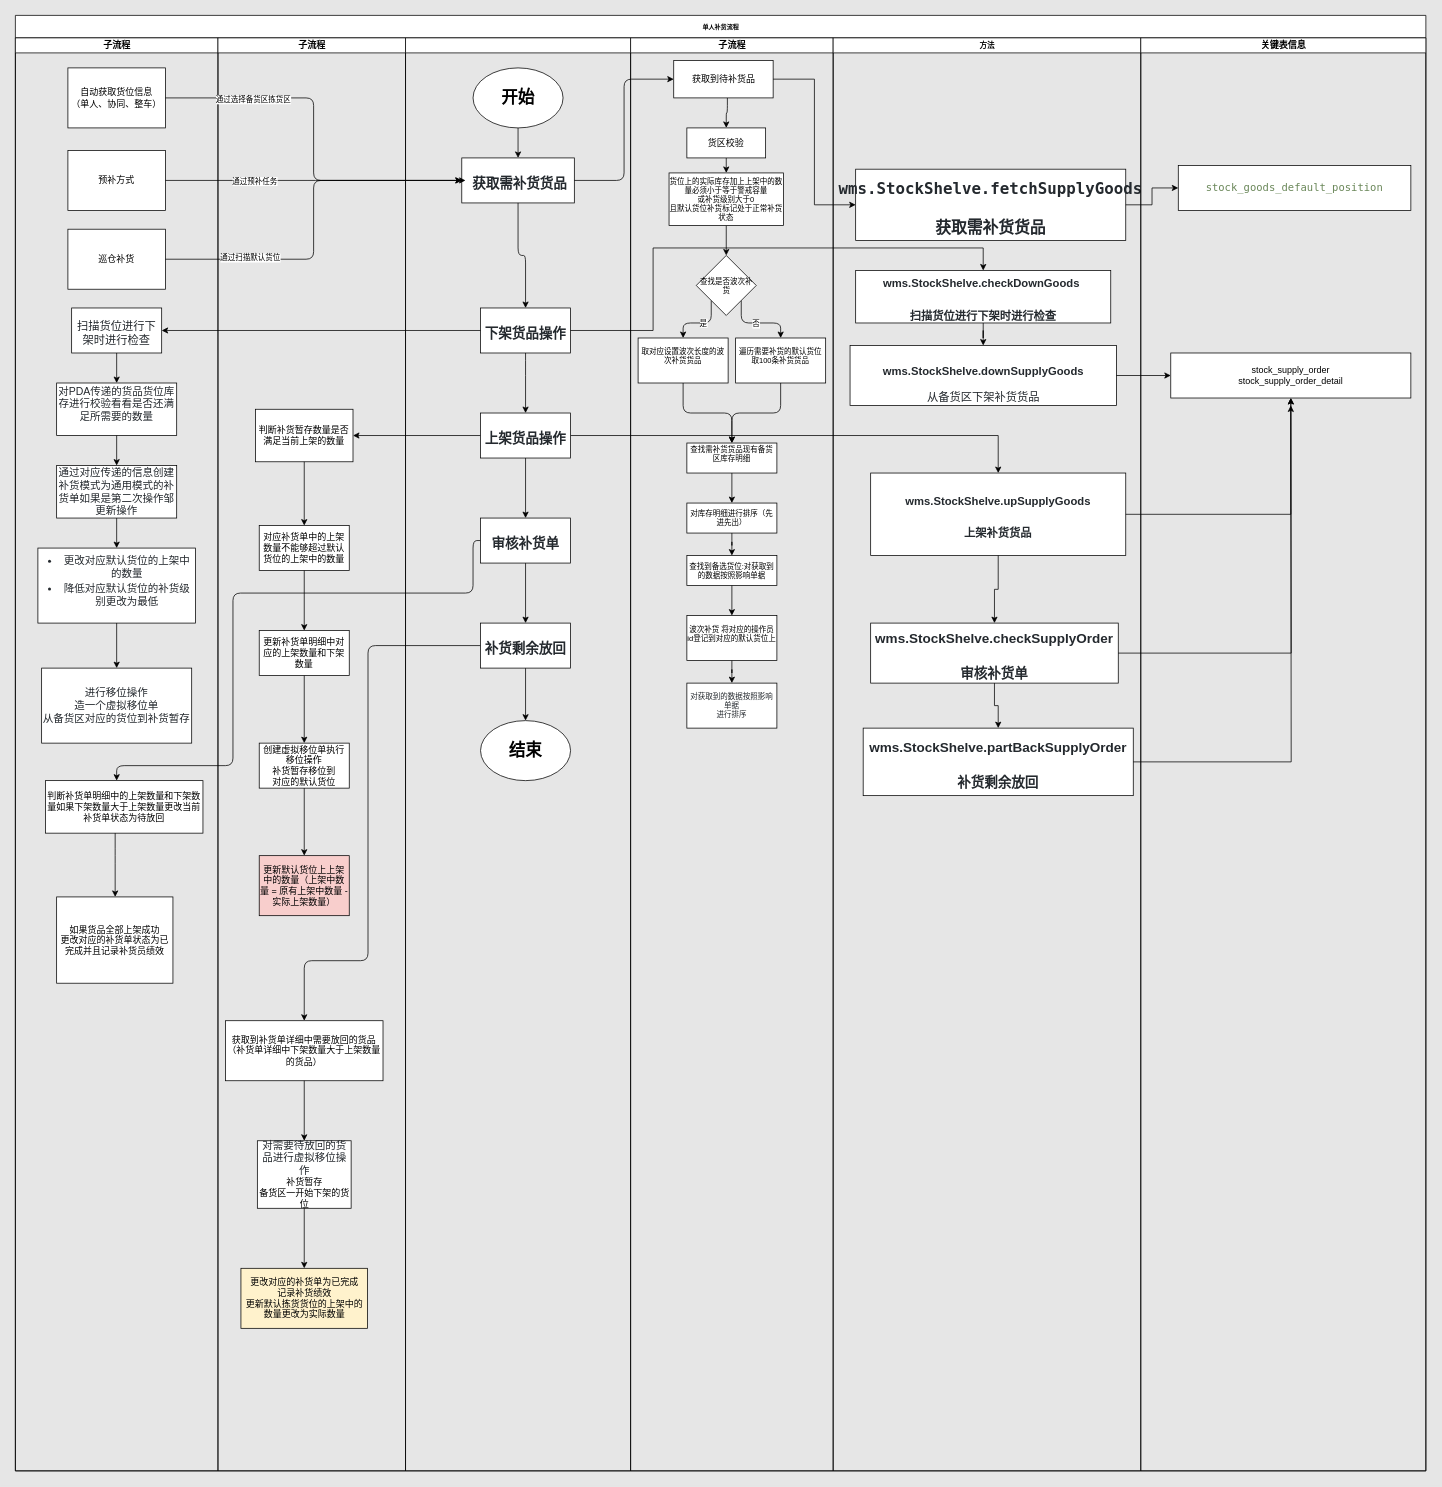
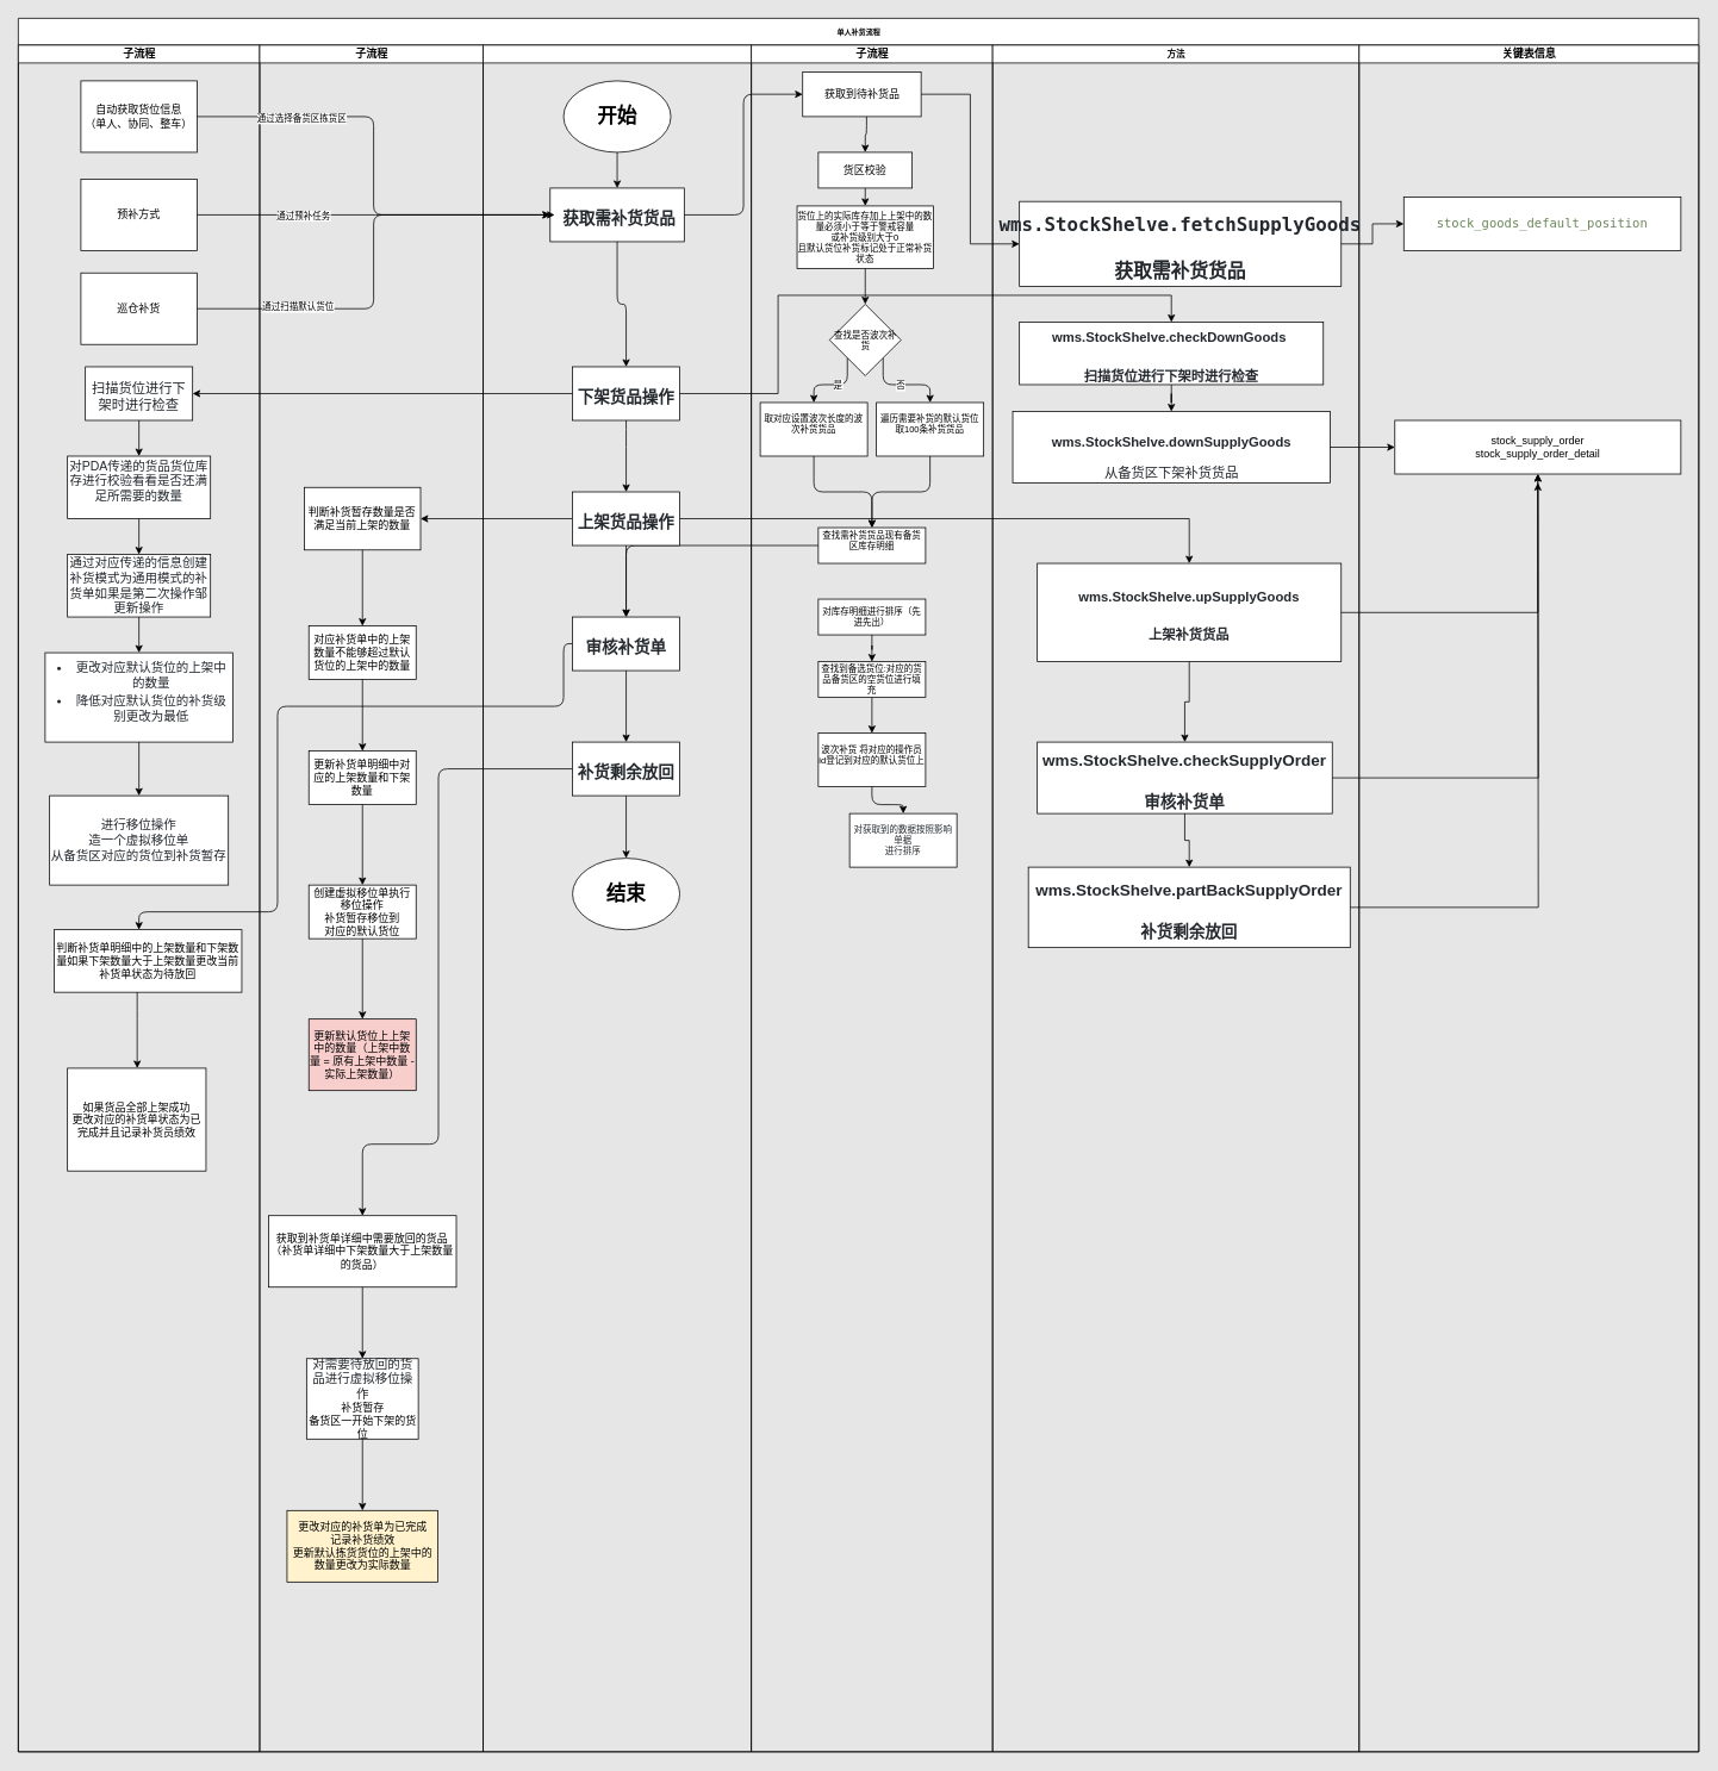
- <mxCell id="56" value="" style="edgeStyle=orthogonalEdgeStyle;curved=0;rounded=1;sketch=0;orthogonalLoop=1;jettySize=auto;html=1;fontSize=10;" parent="40" source="52" target="55" edge="1"><mxGeometry relative="1" as="geometry" /></mxCell>
+ <mxCell id="56" value="" style="edgeStyle=orthogonalEdgeStyle;curved=0;rounded=1;sketch=0;orthogonalLoop=1;jettySize=auto;html=1;fontSize=10;" parent="40" source="52" target="98" edge="1"><mxGeometry relative="1" as="geometry" /></mxCell>
- <mxCell id="57" value="&lt;div style=&quot;box-sizing: border-box ; display: inline-block&quot;&gt;&lt;div style=&quot;box-sizing: border-box ; display: inline-block&quot;&gt;查找到备选货位:对获取到的数据按照影响单据&lt;br&gt;&lt;/div&gt;&lt;br&gt;&lt;/div&gt;" style="whiteSpace=wrap;html=1;rounded=0;fontSize=10;sketch=0;" parent="40" vertex="1"><mxGeometry x="75" y="690" width="120" height="40" as="geometry" /></mxCell>
+ <mxCell id="57" value="&lt;div style=&quot;box-sizing: border-box ; display: inline-block&quot;&gt;&lt;div style=&quot;box-sizing: border-box ; display: inline-block&quot;&gt;查找到备选货位:对应的货品备货区的空货位进行填充&lt;br&gt;&lt;/div&gt;&lt;br&gt;&lt;/div&gt;" style="whiteSpace=wrap;html=1;rounded=0;fontSize=10;sketch=0;" parent="40" vertex="1"><mxGeometry x="75" y="690" width="120" height="40" as="geometry" /></mxCell>
- <mxCell id="61" value="&lt;font style=&quot;font-size: 10px&quot;&gt;&lt;span style=&quot;color: rgb(36 , 41 , 46)&quot;&gt;对获取到的数据&lt;/span&gt;&lt;span style=&quot;color: rgb(36 , 41 , 46)&quot;&gt;按照影响单据&lt;/span&gt;&lt;span style=&quot;color: rgb(36 , 41 , 46)&quot;&gt;&lt;br&gt;进行排序&lt;/span&gt;&lt;/font&gt;" style="whiteSpace=wrap;html=1;rounded=0;fontSize=10;sketch=0;" parent="40" vertex="1"><mxGeometry x="75" y="860" width="120" height="60" as="geometry" /></mxCell>
+ <mxCell id="61" value="&lt;font style=&quot;font-size: 10px&quot;&gt;&lt;span style=&quot;color: rgb(36 , 41 , 46)&quot;&gt;对获取到的数据&lt;/span&gt;&lt;span style=&quot;color: rgb(36 , 41 , 46)&quot;&gt;按照影响单据&lt;/span&gt;&lt;span style=&quot;color: rgb(36 , 41 , 46)&quot;&gt;&lt;br&gt;进行排序&lt;/span&gt;&lt;/font&gt;" style="whiteSpace=wrap;html=1;rounded=0;fontSize=10;sketch=0;" parent="40" vertex="1"><mxGeometry x="110" y="860" width="120" height="60" as="geometry" /></mxCell>
